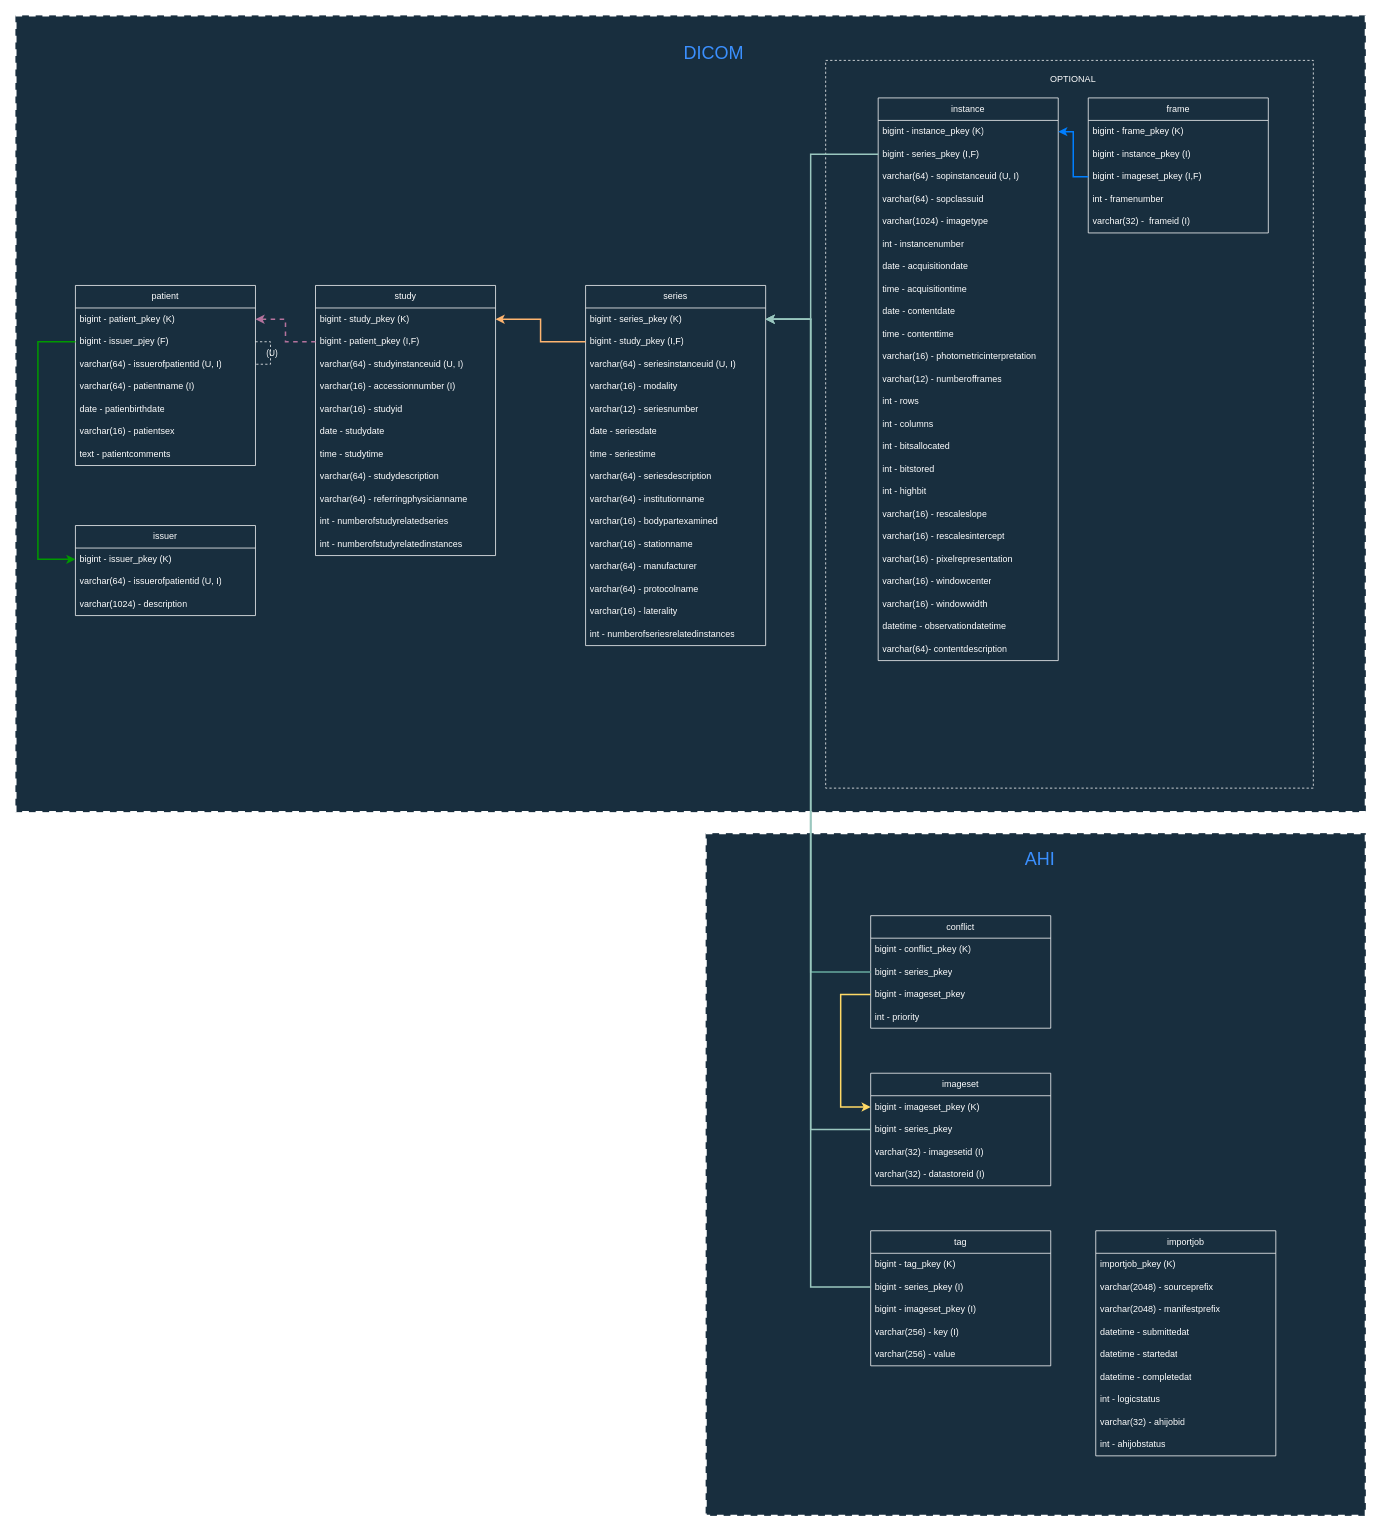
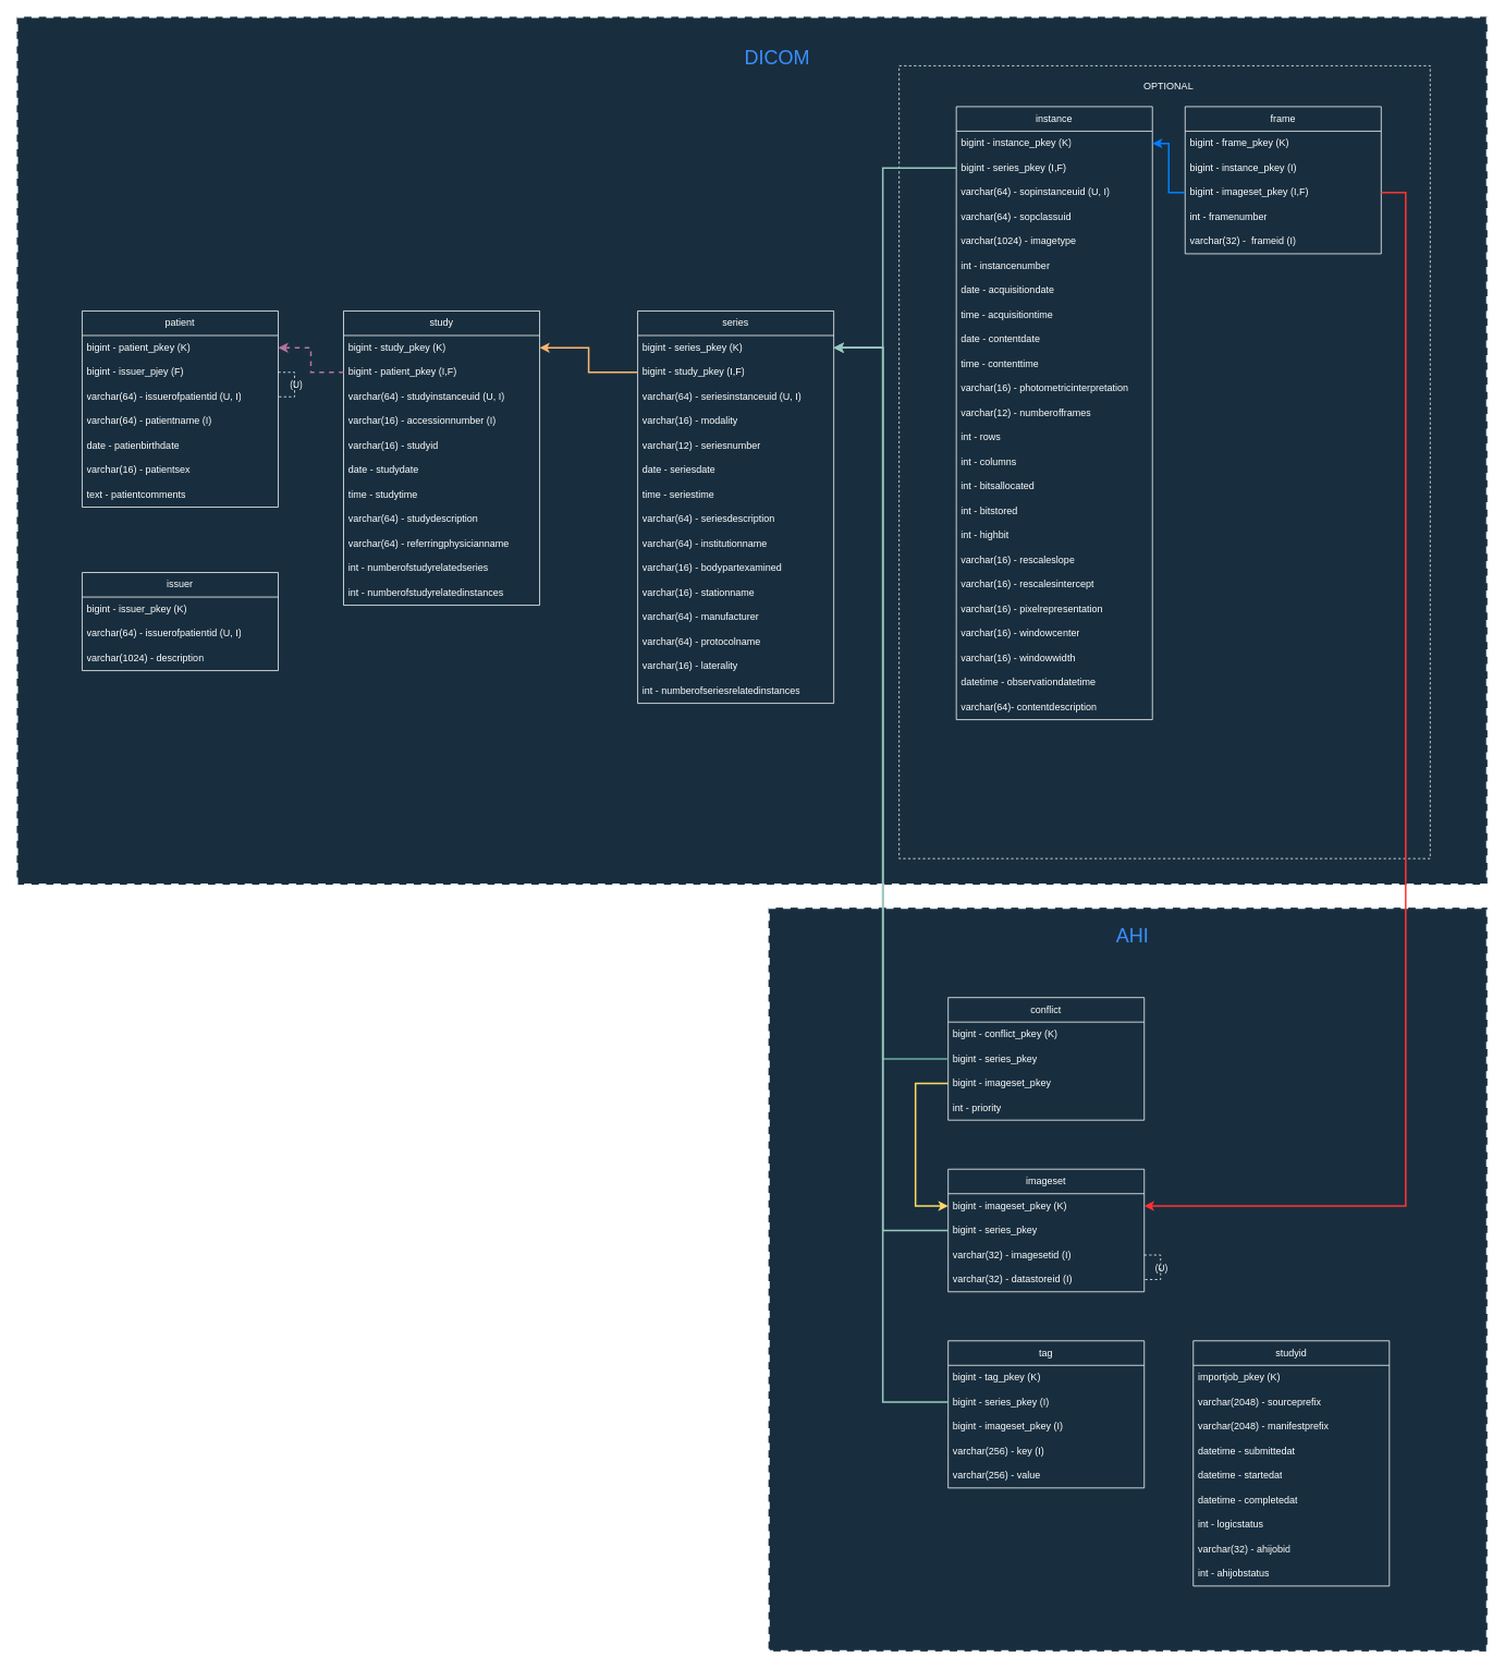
- <mxCell id="117" style="edgeStyle=orthogonalEdgeStyle;rounded=0;orthogonalLoop=1;jettySize=auto;html=1;entryX=0;entryY=0.5;entryDx=0;entryDy=0;strokeColor=#009900;strokeWidth=2;" edge="1" parent="1" source="9" target="114"><mxGeometry relative="1" as="geometry"><Array as="points"><mxPoint x="50" y="455" /><mxPoint x="50" y="745" /></Array></mxGeometry></mxCell>
+ <mxCell id="106" style="edgeStyle=orthogonalEdgeStyle;rounded=0;orthogonalLoop=1;jettySize=auto;html=1;entryX=1;entryY=0.5;entryDx=0;entryDy=0;labelBackgroundColor=none;strokeColor=#FF3333;fontColor=default;strokeWidth=2;" parent="1" source="80" target="71" edge="1"><mxGeometry relative="1" as="geometry"><Array as="points"><mxPoint x="1720" y="235" /><mxPoint x="1720" y="1475" /></Array></mxGeometry></mxCell>
+ <mxCell id="73" style="edgeStyle=orthogonalEdgeStyle;rounded=0;orthogonalLoop=1;jettySize=auto;html=1;endArrow=none;endFill=0;dashed=1;labelBackgroundColor=none;fontColor=default;strokeColor=#ffffff;" parent="70" source="75" target="76" edge="1"><mxGeometry relative="1" as="geometry"><Array as="points"><mxPoint x="260" y="105" /><mxPoint x="260" y="135" /></Array></mxGeometry></mxCell>
+ <mxCell id="74" value="(U)" style="edgeLabel;html=1;align=center;verticalAlign=middle;resizable=0;points=[];labelBackgroundColor=none;fontColor=#FFFFFF;" parent="73" vertex="1" connectable="0"><mxGeometry x="0.073" y="-2" relative="1" as="geometry"><mxPoint x="2" y="-3" as="offset" /></mxGeometry></mxCell>
- <mxCell id="91" value="importjob" style="swimlane;fontStyle=0;childLayout=stackLayout;horizontal=1;startSize=30;horizontalStack=0;resizeParent=1;resizeParentMax=0;resizeLast=0;collapsible=1;marginBottom=0;whiteSpace=wrap;html=1;labelBackgroundColor=none;fillColor=#182E3E;strokeColor=#FFFFFF;fontColor=#FFFFFF;" parent="1" vertex="1"><mxGeometry x="1460" y="1640" width="240" height="300" as="geometry"><mxRectangle x="380" y="240" width="80" height="30" as="alternateBounds" /></mxGeometry></mxCell>
+ <mxCell id="91" value="studyid" style="swimlane;fontStyle=0;childLayout=stackLayout;horizontal=1;startSize=30;horizontalStack=0;resizeParent=1;resizeParentMax=0;resizeLast=0;collapsible=1;marginBottom=0;whiteSpace=wrap;html=1;labelBackgroundColor=none;fillColor=#182E3E;strokeColor=#FFFFFF;fontColor=#FFFFFF;" parent="1" vertex="1"><mxGeometry x="1460" y="1640" width="240" height="300" as="geometry"><mxRectangle x="380" y="240" width="80" height="30" as="alternateBounds" /></mxGeometry></mxCell>
